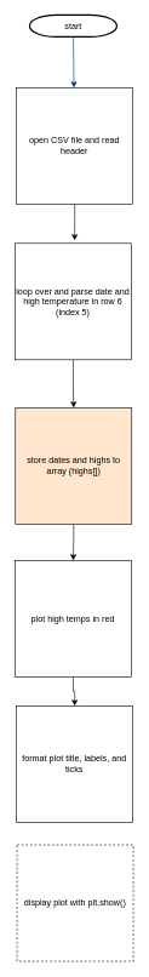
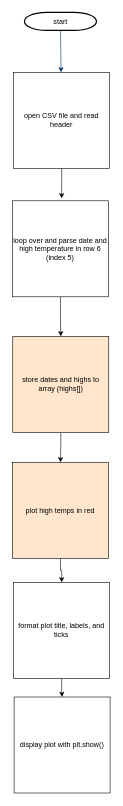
- <mxCell id="11" value="plot high temps in red" style="whiteSpace=wrap;html=1;aspect=fixed;" vertex="1" parent="1"><mxGeometry x="20.25" y="770" width="160" height="160" as="geometry" /></mxCell>
+ <mxCell id="11" value="plot high temps in red" style="whiteSpace=wrap;html=1;aspect=fixed;fillColor=#ffe6cc;" vertex="1" parent="1"><mxGeometry x="20.25" y="770" width="160" height="160" as="geometry" /></mxCell>
+ <mxCell id="12" style="edgeStyle=orthogonalEdgeStyle;rounded=0;orthogonalLoop=1;jettySize=auto;html=1;" edge="1" parent="1" source="13" target="14"><mxGeometry relative="1" as="geometry" /></mxCell>
- <mxCell id="14" value="display plot with plt.show()" style="whiteSpace=wrap;html=1;aspect=fixed;dashed=1;" vertex="1" parent="1"><mxGeometry x="23" y="1161" width="160" height="160" as="geometry" /></mxCell>
+ <mxCell id="14" value="display plot with plt.show()" style="whiteSpace=wrap;html=1;aspect=fixed;" vertex="1" parent="1"><mxGeometry x="23" y="1161" width="160" height="160" as="geometry" /></mxCell>
